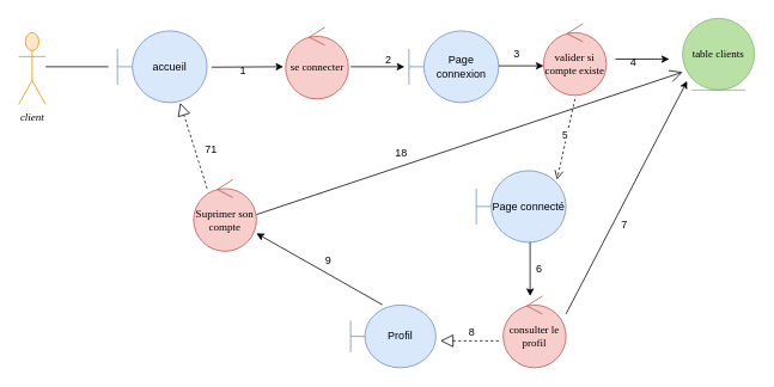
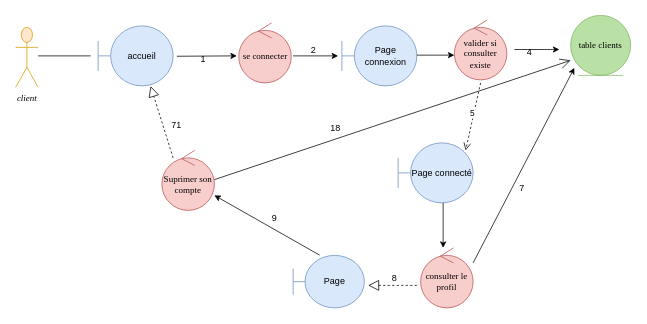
- <mxCell id="26" value="3" style="text;html=1;resizable=0;points=[];autosize=1;align=left;verticalAlign=top;spacingTop=-4;" vertex="1" parent="1"><mxGeometry x="570" y="50" width="20" height="20" as="geometry" /></mxCell>
- <mxCell id="7" value="2" style="text;html=1;resizable=0;points=[];autosize=1;align=left;verticalAlign=top;spacingTop=-4;" vertex="1" parent="1"><mxGeometry x="426.5" y="56" width="20" height="20" as="geometry" /></mxCell>
+ <mxCell id="7" value="2" style="text;html=1;resizable=0;points=[];autosize=1;align=left;verticalAlign=top;spacingTop=-4;" vertex="1" parent="1"><mxGeometry x="411.5" y="56" width="20" height="20" as="geometry" /></mxCell>
- <mxCell id="11" value="valider si compte existe" style="ellipse;shape=umlControl;whiteSpace=wrap;html=1;fontFamily=Verdana;fillColor=#f8cecc;strokeColor=#b85450;" vertex="1" parent="1"><mxGeometry x="605" y="26" width="70" height="80" as="geometry" /></mxCell>
+ <mxCell id="11" value="valider si consulter existe" style="ellipse;shape=umlControl;whiteSpace=wrap;html=1;fontFamily=Verdana;fillColor=#f8cecc;strokeColor=#b85450;" vertex="1" parent="1"><mxGeometry x="605" y="26" width="70" height="80" as="geometry" /></mxCell>
- <mxCell id="18" value="6" style="text;html=1;resizable=0;points=[];autosize=1;align=left;verticalAlign=top;spacingTop=-4;" vertex="1" parent="1"><mxGeometry x="595" y="290" width="20" height="20" as="geometry" /></mxCell>
- <mxCell id="19" value="Profil" style="shape=umlBoundary;whiteSpace=wrap;html=1;fillColor=#dae8fc;strokeColor=#6c8ebf;" vertex="1" parent="1"><mxGeometry x="390" y="340" width="95" height="70" as="geometry" /></mxCell>
+ <mxCell id="19" value="Page" style="shape=umlBoundary;whiteSpace=wrap;html=1;fillColor=#dae8fc;strokeColor=#6c8ebf;" vertex="1" parent="1"><mxGeometry x="390" y="340" width="95" height="70" as="geometry" /></mxCell>
